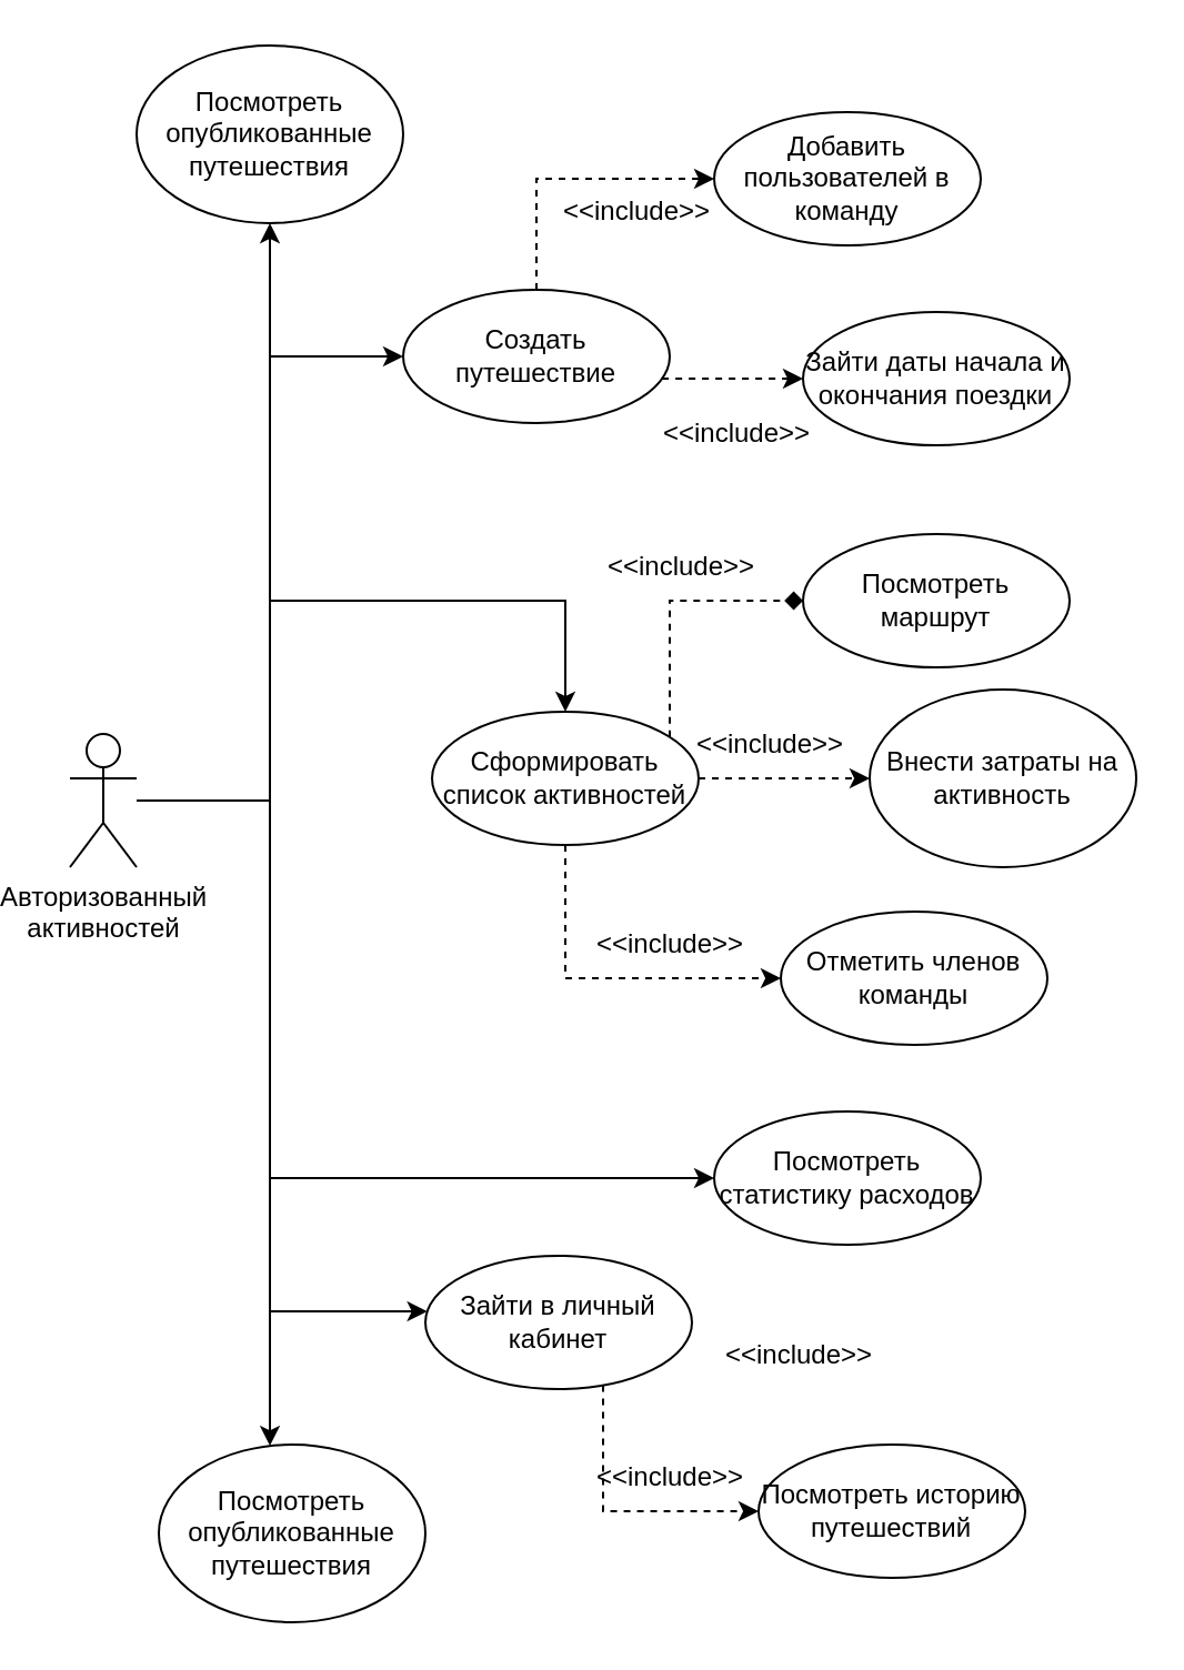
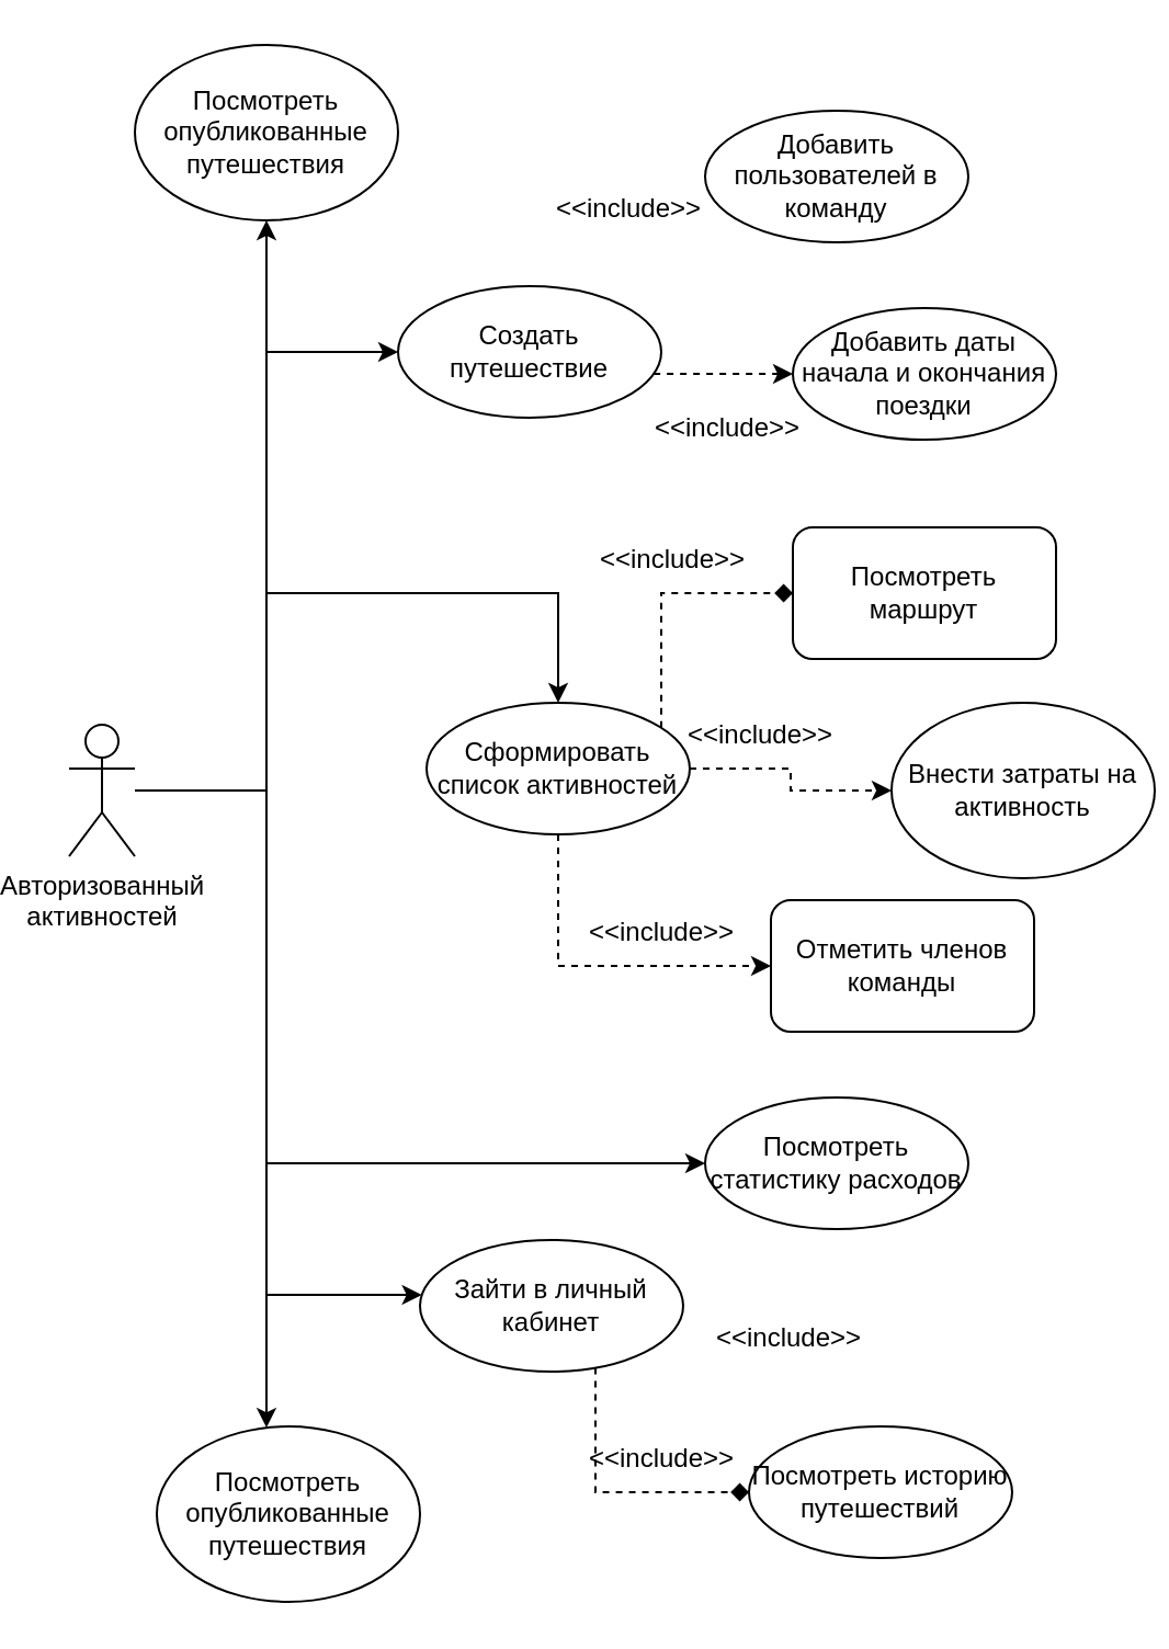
- <mxCell id="11" style="edgeStyle=orthogonalEdgeStyle;rounded=0;orthogonalLoop=1;jettySize=auto;html=1;dashed=1;" parent="1" source="13" target="17" edge="1"><mxGeometry relative="1" as="geometry"><Array as="points"><mxPoint x="230" y="80" /></Array></mxGeometry></mxCell>
- <mxCell id="16" value="Зайти даты начала и окончания поездки" style="ellipse;whiteSpace=wrap;html=1;" parent="1" vertex="1"><mxGeometry x="350" y="140" width="120" height="60" as="geometry" /></mxCell>
+ <mxCell id="16" value="Добавить даты начала и окончания поездки" style="ellipse;whiteSpace=wrap;html=1;" parent="1" vertex="1"><mxGeometry x="350" y="140" width="120" height="60" as="geometry" /></mxCell>
- <mxCell id="18" value="Посмотреть маршрут" style="ellipse;whiteSpace=wrap;html=1;" parent="1" vertex="1"><mxGeometry x="350" y="240" width="120" height="60" as="geometry" /></mxCell>
+ <mxCell id="18" value="Посмотреть маршрут" style="whiteSpace=wrap;html=1;rounded=1;" parent="1" vertex="1"><mxGeometry x="350" y="240" width="120" height="60" as="geometry" /></mxCell>
- <mxCell id="22" value="Внести затраты на активность" style="ellipse;whiteSpace=wrap;html=1;" parent="1" vertex="1"><mxGeometry x="380" y="310" width="120" height="80" as="geometry" /></mxCell>
+ <mxCell id="22" value="Внести затраты на активность" style="ellipse;whiteSpace=wrap;html=1;" parent="1" vertex="1"><mxGeometry x="395" y="320" width="120" height="80" as="geometry" /></mxCell>
- <mxCell id="23" value="Отметить членов команды" style="ellipse;whiteSpace=wrap;html=1;" parent="1" vertex="1"><mxGeometry x="340" y="410" width="120" height="60" as="geometry" /></mxCell>
+ <mxCell id="23" value="Отметить членов команды" style="whiteSpace=wrap;html=1;rounded=1;" parent="1" vertex="1"><mxGeometry x="340" y="410" width="120" height="60" as="geometry" /></mxCell>
- <mxCell id="19" value="" style="edgeStyle=orthogonalEdgeStyle;rounded=0;orthogonalLoop=1;jettySize=auto;html=1;dashed=1;" parent="1" source="21" target="24" edge="1"><mxGeometry relative="1" as="geometry"><Array as="points"><mxPoint x="260" y="680" /></Array></mxGeometry></mxCell>
+ <mxCell id="19" value="" style="edgeStyle=orthogonalEdgeStyle;rounded=0;orthogonalLoop=1;jettySize=auto;html=1;dashed=1;endArrow=diamond;" parent="1" source="21" target="24" edge="1"><mxGeometry relative="1" as="geometry"><Array as="points"><mxPoint x="260" y="680" /></Array></mxGeometry></mxCell>
